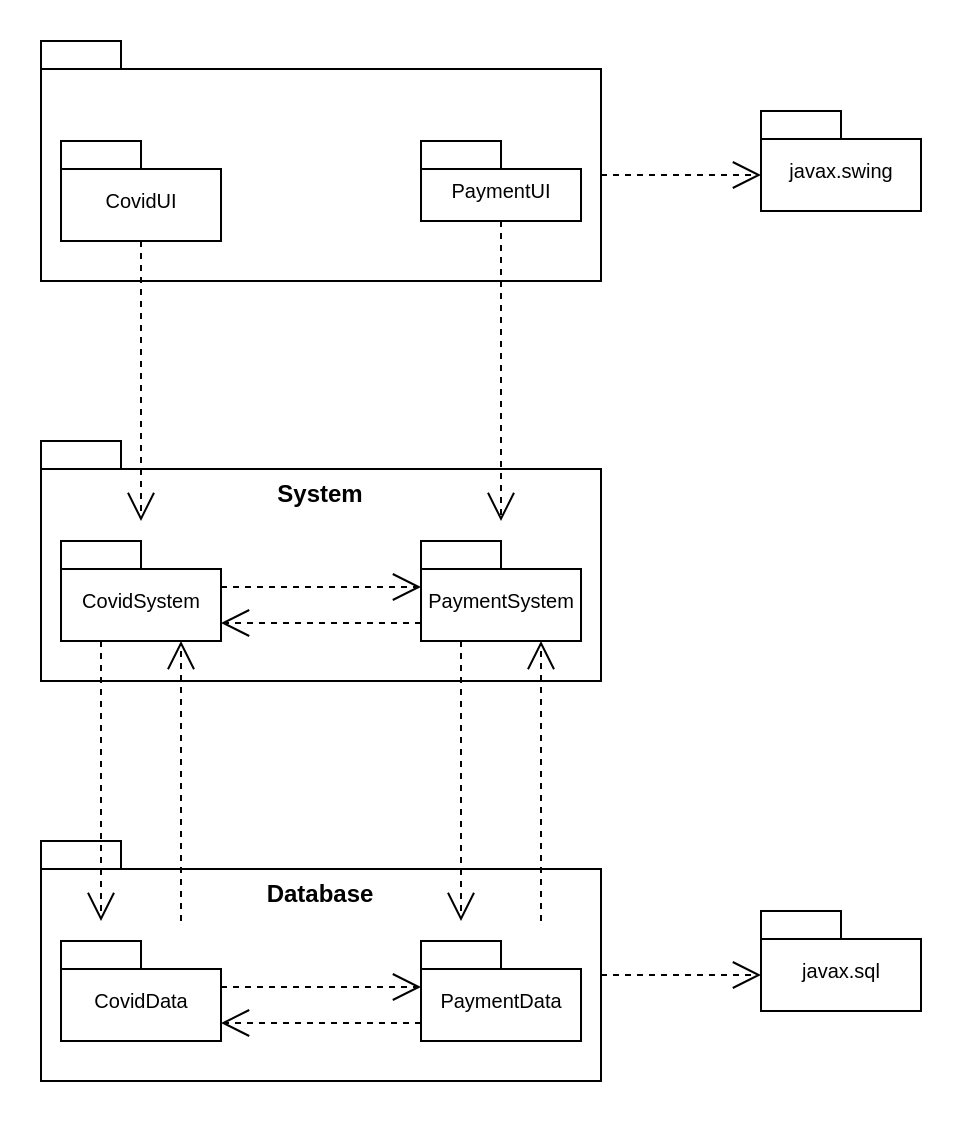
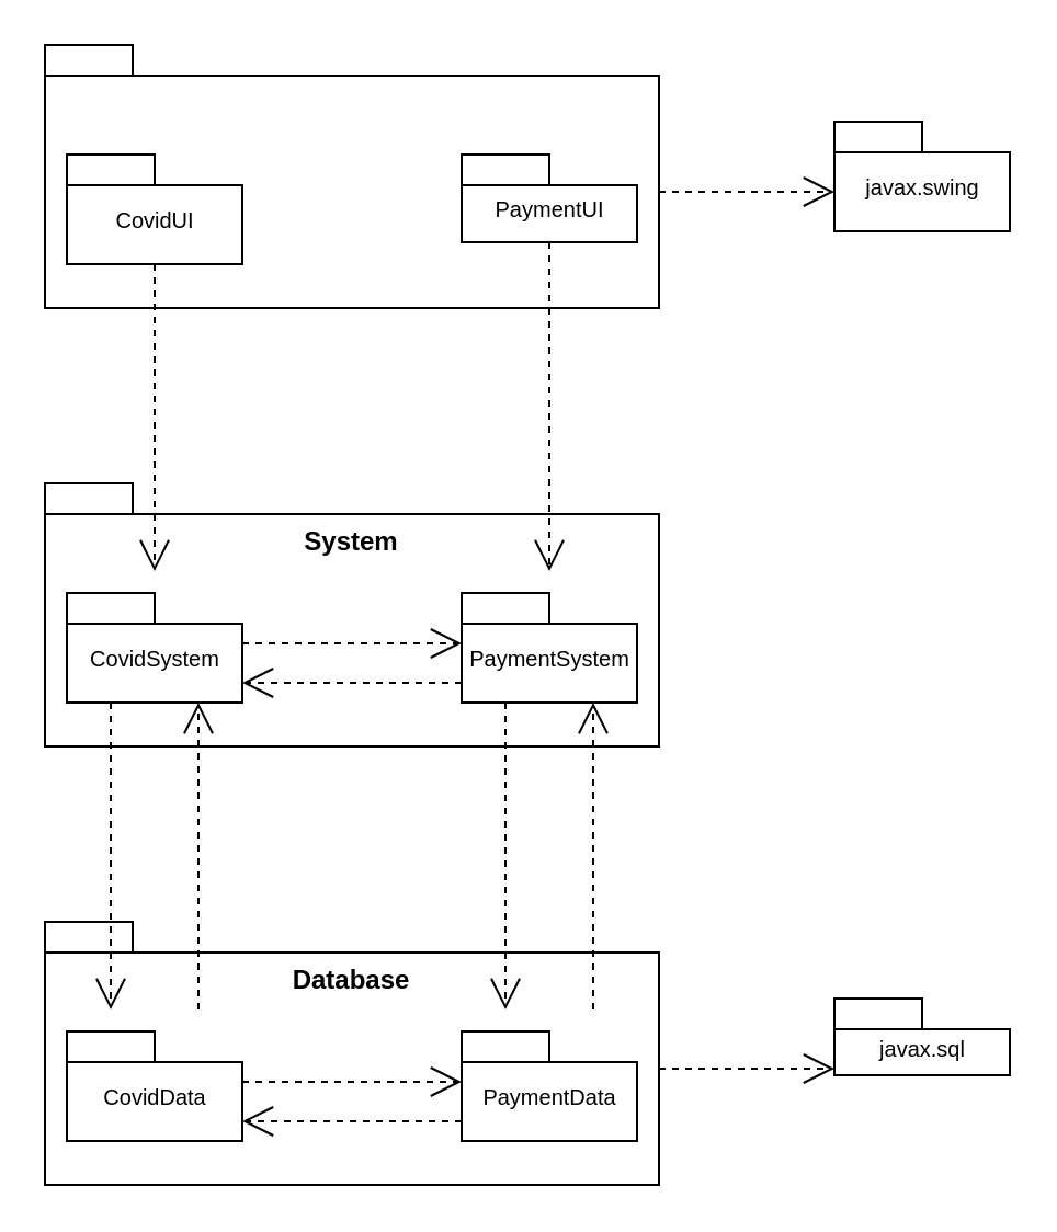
- <mxCell id="14" value="&lt;span style=&quot;font-weight: normal&quot;&gt;&lt;font style=&quot;font-size: 10px&quot;&gt;javax.sql&lt;/font&gt;&lt;/span&gt;" style="shape=folder;fontStyle=1;spacingTop=10;tabWidth=40;tabHeight=14;tabPosition=left;html=1;fontSize=9;" parent="1" vertex="1"><mxGeometry x="380" y="455" width="80" height="50" as="geometry" /></mxCell>
+ <mxCell id="14" value="&lt;span style=&quot;font-weight: normal&quot;&gt;&lt;font style=&quot;font-size: 10px&quot;&gt;javax.sql&lt;/font&gt;&lt;/span&gt;" style="shape=folder;fontStyle=1;spacingTop=10;tabWidth=40;tabHeight=14;tabPosition=left;html=1;fontSize=9;" parent="1" vertex="1"><mxGeometry x="380" y="455" width="80" height="35" as="geometry" /></mxCell>
